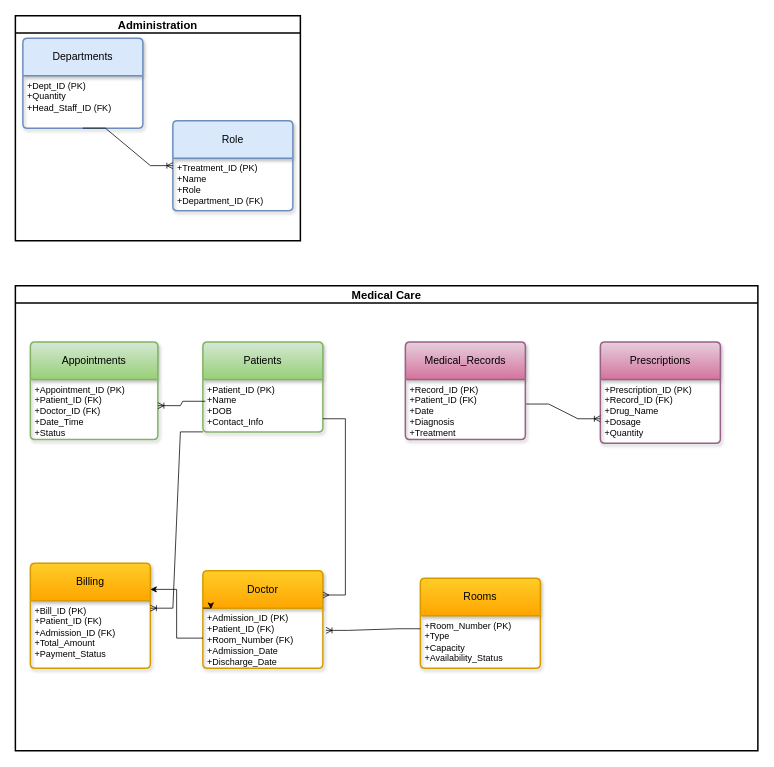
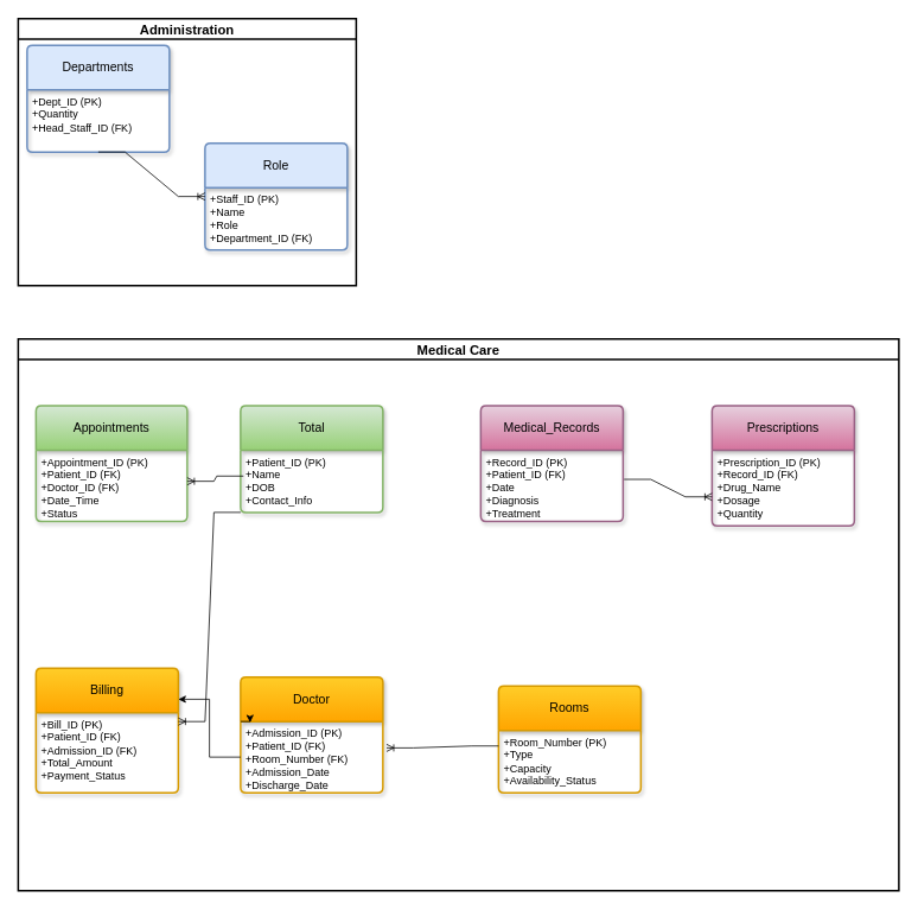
- <mxCell id="6" value="+Treatment_ID (PK)&lt;br&gt;+Name&lt;br&gt;+Role&lt;div&gt;+Department_ID (FK)&lt;/div&gt;" style="align=left;strokeColor=none;fillColor=none;spacingLeft=4;spacingRight=4;fontSize=12;verticalAlign=top;resizable=0;rotatable=0;part=1;html=1;whiteSpace=wrap;" parent="5" vertex="1"><mxGeometry y="50" width="160" height="70" as="geometry" /></mxCell>
+ <mxCell id="6" value="+Staff_ID (PK)&lt;br&gt;+Name&lt;br&gt;+Role&lt;div&gt;+Department_ID (FK)&lt;/div&gt;" style="align=left;strokeColor=none;fillColor=none;spacingLeft=4;spacingRight=4;fontSize=12;verticalAlign=top;resizable=0;rotatable=0;part=1;html=1;whiteSpace=wrap;" parent="5" vertex="1"><mxGeometry y="50" width="160" height="70" as="geometry" /></mxCell>
- <mxCell id="11" value="Patients" style="swimlane;childLayout=stackLayout;horizontal=1;startSize=50;horizontalStack=0;rounded=1;fontSize=14;fontStyle=0;strokeWidth=2;resizeParent=0;resizeLast=1;shadow=1;dashed=0;align=center;arcSize=4;whiteSpace=wrap;html=1;fillColor=#d5e8d4;gradientColor=#97d077;strokeColor=#82b366;" parent="8" vertex="1"><mxGeometry x="250" y="75" width="160" height="120" as="geometry" /></mxCell>
+ <mxCell id="11" value="Total" style="swimlane;childLayout=stackLayout;horizontal=1;startSize=50;horizontalStack=0;rounded=1;fontSize=14;fontStyle=0;strokeWidth=2;resizeParent=0;resizeLast=1;shadow=1;dashed=0;align=center;arcSize=4;whiteSpace=wrap;html=1;fillColor=#d5e8d4;gradientColor=#97d077;strokeColor=#82b366;" parent="8" vertex="1"><mxGeometry x="250" y="75" width="160" height="120" as="geometry" /></mxCell>
- <mxCell id="22" value="" style="edgeStyle=entityRelationEdgeStyle;fontSize=12;html=1;endArrow=ERmany;rounded=0;exitX=1;exitY=0.75;exitDx=0;exitDy=0;entryX=1;entryY=0.25;entryDx=0;entryDy=0;" parent="8" source="12" target="19" edge="1"><mxGeometry width="100" height="100" relative="1" as="geometry"><mxPoint x="550" y="720" as="sourcePoint" /><mxPoint x="420" y="396" as="targetPoint" /><Array as="points"><mxPoint x="360" y="200" /><mxPoint x="430" y="400" /></Array></mxGeometry></mxCell>
